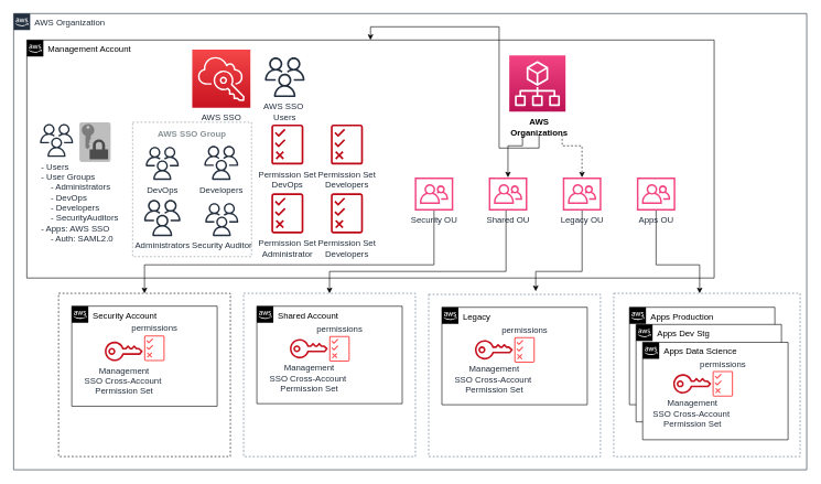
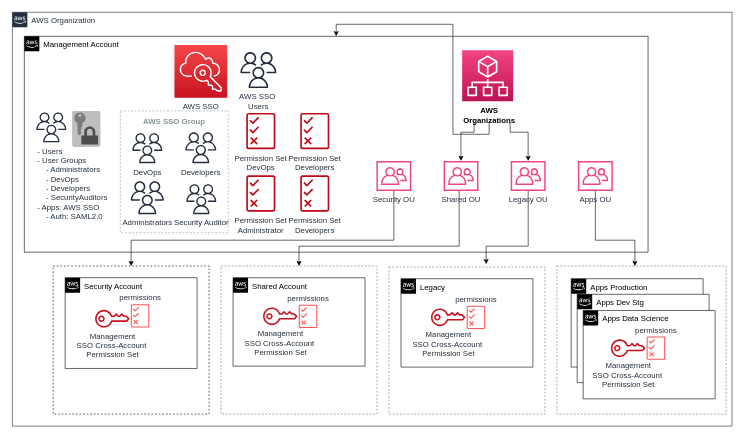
- <mxCell id="23" style="edgeStyle=orthogonalEdgeStyle;rounded=0;orthogonalLoop=1;jettySize=auto;html=1;fontSize=13;dashed=1;" parent="1" source="11" target="15" edge="1"><mxGeometry relative="1" as="geometry"><Array as="points"><mxPoint x="850" y="220" /><mxPoint x="880" y="220" /></Array></mxGeometry></mxCell>
+ <mxCell id="23" style="edgeStyle=orthogonalEdgeStyle;rounded=0;orthogonalLoop=1;jettySize=auto;html=1;fontSize=13;" parent="1" source="11" target="15" edge="1"><mxGeometry relative="1" as="geometry"><Array as="points"><mxPoint x="850" y="220" /><mxPoint x="880" y="220" /></Array></mxGeometry></mxCell>
